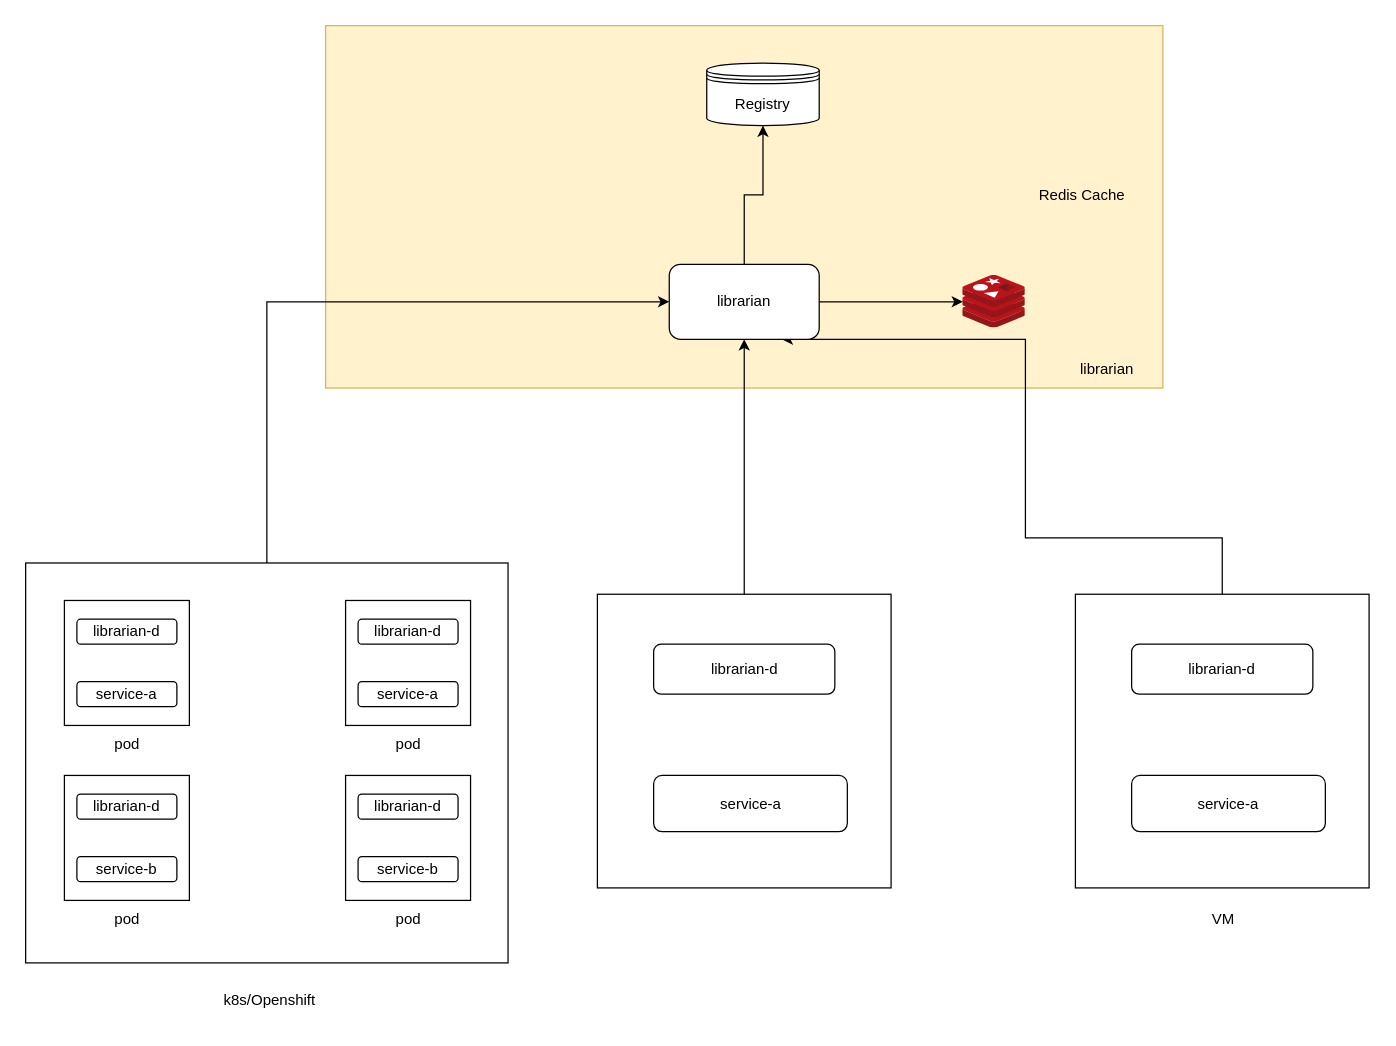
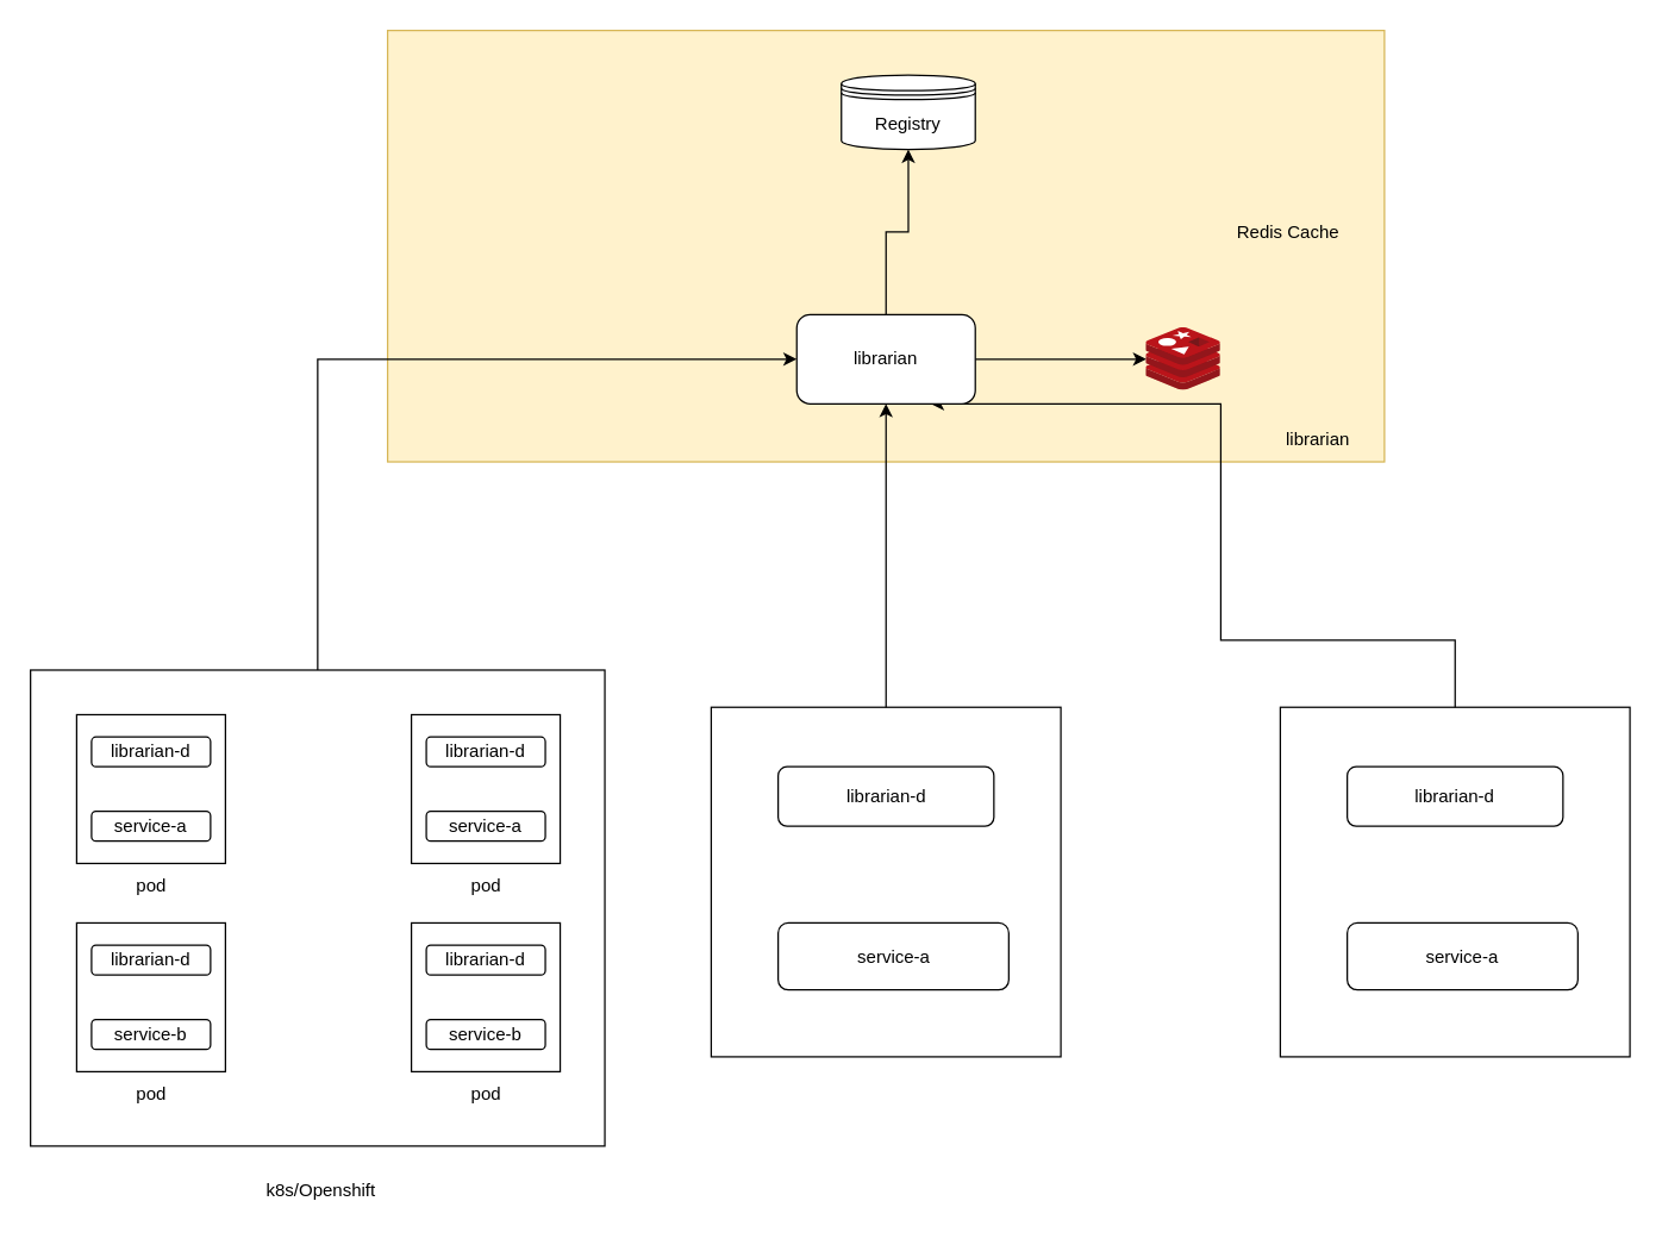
- <mxCell id="30" value="VM" style="text;html=1;align=center;verticalAlign=middle;resizable=0;points=[];autosize=1;strokeColor=none;fillColor=none;" vertex="1" parent="28"><mxGeometry x="97.5" y="245" width="40" height="30" as="geometry" /></mxCell>
